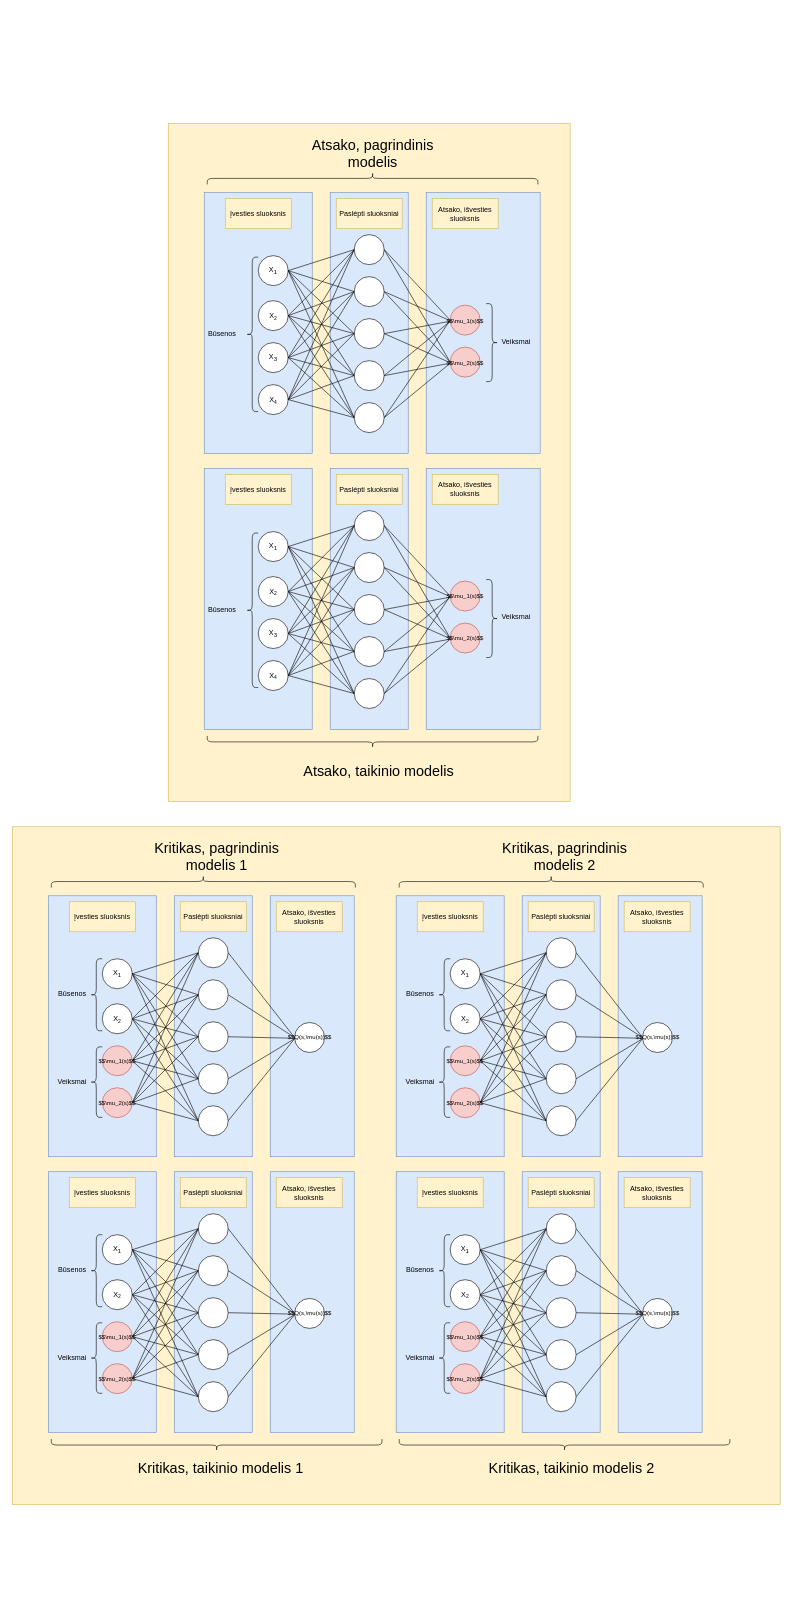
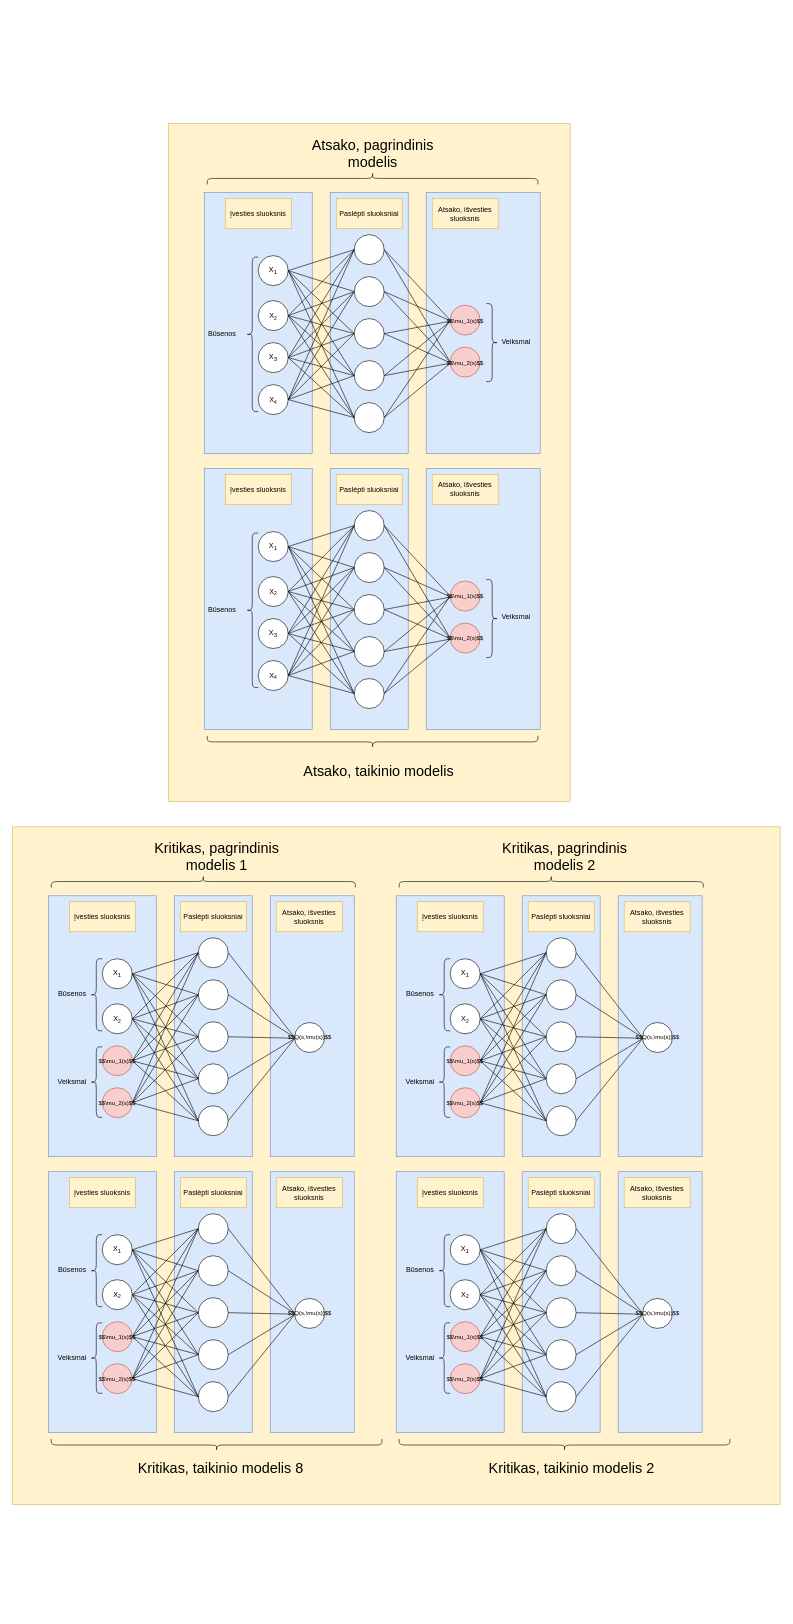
- <mxCell id="156" value="Kritikas, taikinio modelis 1" style="text;html=1;strokeColor=none;fillColor=none;align=center;verticalAlign=middle;whiteSpace=wrap;rounded=0;fontSize=24;" vertex="1" parent="1"><mxGeometry x="225" y="2437.19" width="285" height="20" as="geometry" /></mxCell>
+ <mxCell id="156" value="Kritikas, taikinio modelis 8" style="text;html=1;strokeColor=none;fillColor=none;align=center;verticalAlign=middle;whiteSpace=wrap;rounded=0;fontSize=24;" vertex="1" parent="1"><mxGeometry x="225" y="2437.19" width="285" height="20" as="geometry" /></mxCell>
